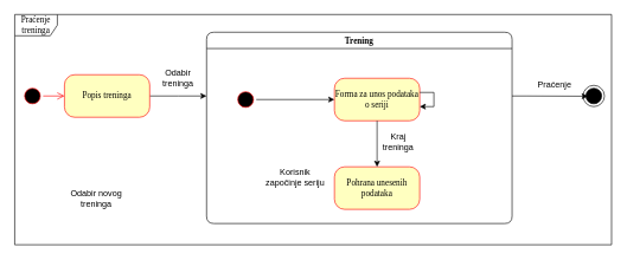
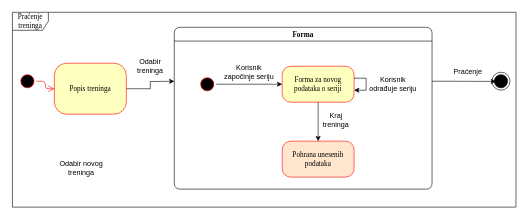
- <mxCell id="8" value="Trening" style="swimlane;whiteSpace=wrap;html=1;rounded=1;shadow=0;comic=0;labelBackgroundColor=none;strokeWidth=1;fontFamily=Verdana;fontSize=12;align=center;" parent="1" vertex="1"><mxGeometry x="290" y="45" width="430" height="270" as="geometry" /></mxCell>
+ <mxCell id="8" value="Forma" style="swimlane;whiteSpace=wrap;html=1;rounded=1;shadow=0;comic=0;labelBackgroundColor=none;strokeWidth=1;fontFamily=Verdana;fontSize=12;align=center;" parent="1" vertex="1"><mxGeometry x="290" y="45" width="430" height="270" as="geometry" /></mxCell>
- <mxCell id="5" value="Popis treninga" style="rounded=1;whiteSpace=wrap;html=1;arcSize=24;fillColor=#ffffc0;strokeColor=#ff0000;shadow=0;comic=0;labelBackgroundColor=none;fontFamily=Verdana;fontSize=12;fontColor=#000000;align=center;" parent="1" vertex="1"><mxGeometry x="90" y="105" width="120" height="60" as="geometry" /></mxCell>
+ <mxCell id="5" value="Popis treninga" style="rounded=1;whiteSpace=wrap;html=1;arcSize=24;fillColor=#ffffc0;strokeColor=#ff0000;shadow=0;comic=0;labelBackgroundColor=none;fontFamily=Verdana;fontSize=12;fontColor=#000000;align=center;" parent="1" vertex="1"><mxGeometry x="90" y="105" width="120" height="85" as="geometry" /></mxCell>
- <mxCell id="13" value="Forma za unos podataka o seriji" style="rounded=1;whiteSpace=wrap;html=1;arcSize=24;fillColor=#ffffc0;strokeColor=#ff0000;shadow=0;comic=0;labelBackgroundColor=none;fontFamily=Verdana;fontSize=12;fontColor=#000000;align=center;" vertex="1" parent="8"><mxGeometry x="180" y="65" width="120" height="60" as="geometry" /></mxCell>
+ <mxCell id="13" value="Forma za novog podataka o seriji" style="rounded=1;whiteSpace=wrap;html=1;arcSize=24;fillColor=#ffffc0;strokeColor=#ff0000;shadow=0;comic=0;labelBackgroundColor=none;fontFamily=Verdana;fontSize=12;fontColor=#000000;align=center;" vertex="1" parent="8"><mxGeometry x="180" y="65" width="120" height="60" as="geometry" /></mxCell>
+ <mxCell id="16" value="Korisnik odrađuje seriju" style="text;html=1;align=center;verticalAlign=middle;whiteSpace=wrap;rounded=0;" vertex="1" parent="8"><mxGeometry x="320" y="80" width="90" height="30" as="geometry" /></mxCell>
- <mxCell id="14" value="Korisnik započinje seriju" style="text;html=1;align=center;verticalAlign=middle;whiteSpace=wrap;rounded=0;" vertex="1" parent="8"><mxGeometry x="80" y="190" width="90" height="30" as="geometry" /></mxCell>
+ <mxCell id="14" value="Korisnik započinje seriju" style="text;html=1;align=center;verticalAlign=middle;whiteSpace=wrap;rounded=0;" vertex="1" parent="8"><mxGeometry x="80" y="60" width="90" height="30" as="geometry" /></mxCell>
- <mxCell id="23" value="Pohrana unesenih podataka" style="rounded=1;whiteSpace=wrap;html=1;arcSize=24;fillColor=#ffffc0;strokeColor=#ff0000;shadow=0;comic=0;labelBackgroundColor=none;fontFamily=Verdana;fontSize=12;fontColor=#000000;align=center;" vertex="1" parent="1"><mxGeometry x="470" y="235" width="120" height="60" as="geometry" /></mxCell>
+ <mxCell id="23" value="Pohrana unesenih podataka" style="rounded=1;whiteSpace=wrap;html=1;arcSize=24;fillColor=#ffe6cc;strokeColor=#ff0000;shadow=0;comic=0;labelBackgroundColor=none;fontFamily=Verdana;fontSize=12;fontColor=#000000;align=center;" vertex="1" parent="1"><mxGeometry x="470" y="235" width="120" height="60" as="geometry" /></mxCell>
